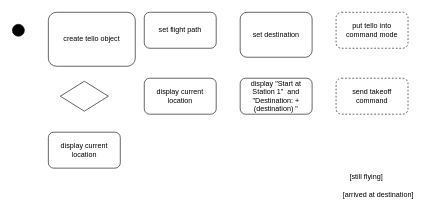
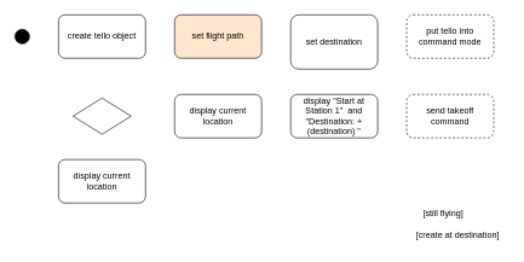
- <mxCell id="4" value="set flight path" style="rounded=1;whiteSpace=wrap;html=1;" vertex="1" parent="1"><mxGeometry x="240" y="20" width="120" height="60" as="geometry" /></mxCell>
+ <mxCell id="4" value="set flight path" style="rounded=1;whiteSpace=wrap;html=1;fillColor=#ffe6cc;" vertex="1" parent="1"><mxGeometry x="240" y="20" width="120" height="60" as="geometry" /></mxCell>
- <mxCell id="3" value="create tello object" style="rounded=1;whiteSpace=wrap;html=1;" vertex="1" parent="1"><mxGeometry x="80" y="20" width="145" height="90" as="geometry" /></mxCell>
+ <mxCell id="3" value="create tello object" style="rounded=1;whiteSpace=wrap;html=1;" vertex="1" parent="1"><mxGeometry x="80" y="20" width="120" height="60" as="geometry" /></mxCell>
- <mxCell id="11" value="[arrived at destination]" style="text;html=1;align=center;verticalAlign=middle;resizable=0;points=[];autosize=1;strokeColor=none;fillColor=none;" vertex="1" parent="1"><mxGeometry x="560" y="310" width="140" height="30" as="geometry" /></mxCell>
+ <mxCell id="11" value="[create at destination]" style="text;html=1;align=center;verticalAlign=middle;resizable=0;points=[];autosize=1;strokeColor=none;fillColor=none;" vertex="1" parent="1"><mxGeometry x="560" y="310" width="140" height="30" as="geometry" /></mxCell>
